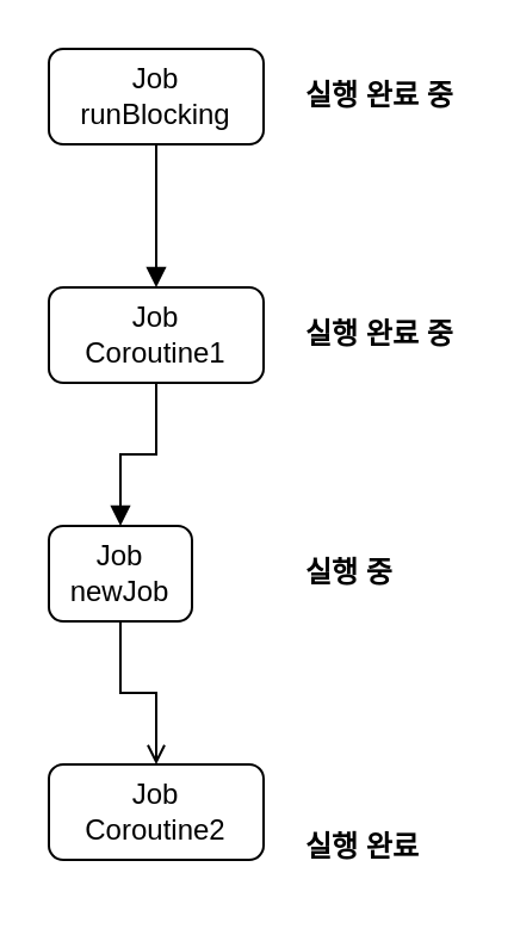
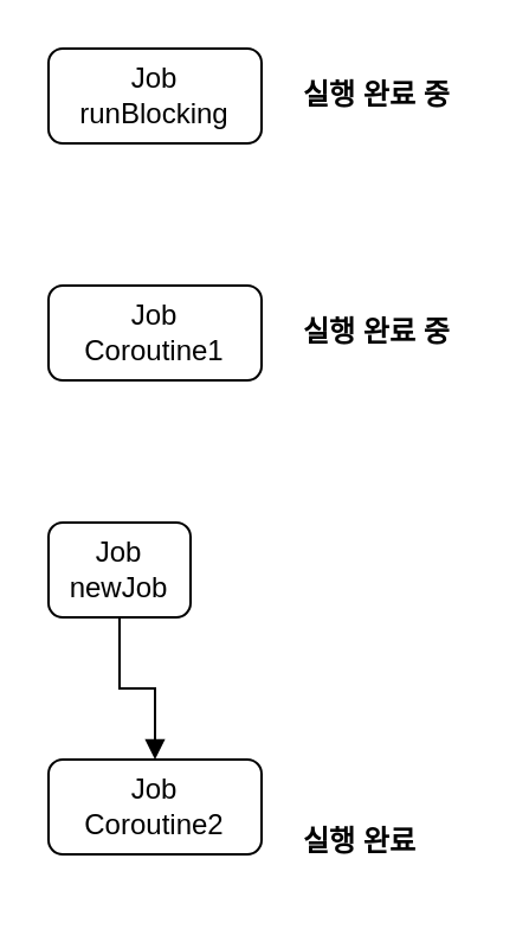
- <mxCell id="2" style="edgeStyle=orthogonalEdgeStyle;rounded=0;orthogonalLoop=1;jettySize=auto;html=1;entryX=0.5;entryY=0;entryDx=0;entryDy=0;endArrow=block;endFill=1;" edge="1" parent="1" source="3" target="5"><mxGeometry relative="1" as="geometry" /></mxCell>
- <mxCell id="4" style="edgeStyle=orthogonalEdgeStyle;rounded=0;orthogonalLoop=1;jettySize=auto;html=1;entryX=0.5;entryY=0;entryDx=0;entryDy=0;endArrow=block;endFill=1;" edge="1" parent="1" source="5" target="7"><mxGeometry relative="1" as="geometry" /></mxCell>
- <mxCell id="11" value="실행 중" style="text;html=1;align=left;verticalAlign=middle;whiteSpace=wrap;rounded=0;fontStyle=1" vertex="1" parent="1"><mxGeometry x="126" y="225" width="70" height="30" as="geometry" /></mxCell>
- <mxCell id="6" style="edgeStyle=orthogonalEdgeStyle;rounded=0;orthogonalLoop=1;jettySize=auto;html=1;endArrow=open;endFill=1;" edge="1" parent="1" source="7" target="8"><mxGeometry relative="1" as="geometry" /></mxCell>
+ <mxCell id="6" style="edgeStyle=orthogonalEdgeStyle;rounded=0;orthogonalLoop=1;jettySize=auto;html=1;endArrow=block;endFill=1;" edge="1" parent="1" source="7" target="8"><mxGeometry relative="1" as="geometry" /></mxCell>
